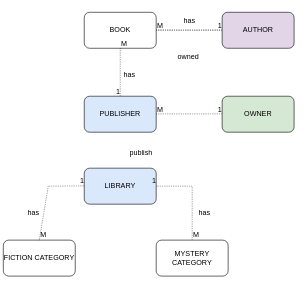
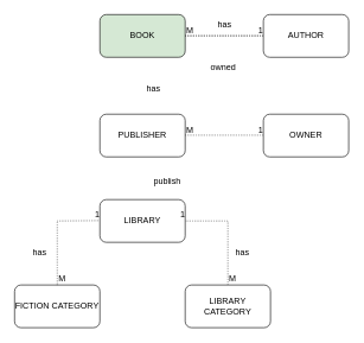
- <mxCell id="2" value="BOOK" style="rounded=1;whiteSpace=wrap;html=1;" vertex="1" parent="1"><mxGeometry x="140" y="20" width="120" height="60" as="geometry" /></mxCell>
+ <mxCell id="2" value="BOOK" style="rounded=1;whiteSpace=wrap;html=1;fillColor=#d5e8d4;" vertex="1" parent="1"><mxGeometry x="140" y="20" width="120" height="60" as="geometry" /></mxCell>
- <mxCell id="3" value="AUTHOR" style="rounded=1;whiteSpace=wrap;html=1;fillColor=#e1d5e7;" vertex="1" parent="1"><mxGeometry x="370" y="20" width="120" height="60" as="geometry" /></mxCell>
+ <mxCell id="3" value="AUTHOR" style="rounded=1;whiteSpace=wrap;html=1;" vertex="1" parent="1"><mxGeometry x="370" y="20" width="120" height="60" as="geometry" /></mxCell>
- <mxCell id="20" value="" style="endArrow=none;html=1;rounded=0;dashed=1;dashPattern=1 2;entryX=0.5;entryY=0;entryDx=0;entryDy=0;exitX=0.5;exitY=1;exitDx=0;exitDy=0;" edge="1" parent="1" source="2" target="5"><mxGeometry relative="1" as="geometry"><mxPoint x="190" y="100" as="sourcePoint" /><mxPoint x="300" y="100" as="targetPoint" /></mxGeometry></mxCell>
- <mxCell id="21" value="M" style="resizable=0;html=1;align=left;verticalAlign=bottom;" connectable="0" vertex="1" parent="20"><mxGeometry x="-1" relative="1" as="geometry" /></mxCell>
- <mxCell id="22" value="1" style="resizable=0;html=1;align=right;verticalAlign=bottom;" connectable="0" vertex="1" parent="20"><mxGeometry x="1" relative="1" as="geometry" /></mxCell>
- <mxCell id="5" value="PUBLISHER" style="rounded=1;whiteSpace=wrap;html=1;fillColor=#dae8fc;" vertex="1" parent="1"><mxGeometry x="140" y="160" width="120" height="60" as="geometry" /></mxCell>
+ <mxCell id="5" value="PUBLISHER" style="rounded=1;whiteSpace=wrap;html=1;" vertex="1" parent="1"><mxGeometry x="140" y="160" width="120" height="60" as="geometry" /></mxCell>
- <mxCell id="4" value="OWNER" style="rounded=1;whiteSpace=wrap;html=1;fillColor=#d5e8d4;" vertex="1" parent="1"><mxGeometry x="370" y="160" width="120" height="60" as="geometry" /></mxCell>
+ <mxCell id="4" value="OWNER" style="rounded=1;whiteSpace=wrap;html=1;" vertex="1" parent="1"><mxGeometry x="370" y="160" width="120" height="60" as="geometry" /></mxCell>
- <mxCell id="7" value="LIBRARY" style="rounded=1;whiteSpace=wrap;html=1;fillColor=#dae8fc;" vertex="1" parent="1"><mxGeometry x="140" y="280" width="120" height="60" as="geometry" /></mxCell>
+ <mxCell id="7" value="LIBRARY" style="rounded=1;whiteSpace=wrap;html=1;" vertex="1" parent="1"><mxGeometry x="140" y="280" width="120" height="60" as="geometry" /></mxCell>
- <mxCell id="8" value="FICTION CATEGORY" style="rounded=1;whiteSpace=wrap;html=1;" vertex="1" parent="1"><mxGeometry x="5" y="400" width="120" height="60" as="geometry" /></mxCell>
+ <mxCell id="8" value="FICTION CATEGORY" style="rounded=1;whiteSpace=wrap;html=1;" vertex="1" parent="1"><mxGeometry x="20" y="400" width="120" height="60" as="geometry" /></mxCell>
- <mxCell id="9" value="MYSTERY CATEGORY" style="rounded=1;whiteSpace=wrap;html=1;" vertex="1" parent="1"><mxGeometry x="260" y="400" width="120" height="60" as="geometry" /></mxCell>
+ <mxCell id="9" value="LIBRARY CATEGORY" style="rounded=1;whiteSpace=wrap;html=1;" vertex="1" parent="1"><mxGeometry x="260" y="400" width="120" height="60" as="geometry" /></mxCell>
